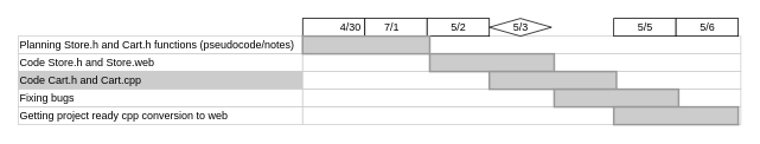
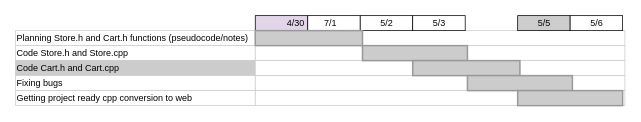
- <mxCell id="8" value="&lt;div align=&quot;right&quot;&gt;4/30&lt;span style=&quot;white-space: pre;&quot;&gt;&#09;&lt;/span&gt;&lt;/div&gt;" style="strokeWidth=1;fontStyle=0;html=1;align=right;" parent="1" vertex="1"><mxGeometry x="340" y="20" width="70" height="20" as="geometry" /></mxCell>
+ <mxCell id="8" value="&lt;div align=&quot;right&quot;&gt;4/30&lt;span style=&quot;white-space: pre;&quot;&gt;&#09;&lt;/span&gt;&lt;/div&gt;" style="strokeWidth=1;fontStyle=0;html=1;align=right;fillColor=#e1d5e7;" parent="1" vertex="1"><mxGeometry x="340" y="20" width="70" height="20" as="geometry" /></mxCell>
- <mxCell id="11" value="5/3" style="rhombus;strokeWidth=1;fontStyle=0;html=1;" parent="1" vertex="1"><mxGeometry x="550" y="20" width="70" height="20" as="geometry" /></mxCell>
+ <mxCell id="11" value="5/3" style="strokeWidth=1;fontStyle=0;html=1;" parent="1" vertex="1"><mxGeometry x="550" y="20" width="70" height="20" as="geometry" /></mxCell>
- <mxCell id="12" value="5/5" style="strokeWidth=1;fontStyle=0;html=1;" parent="1" vertex="1"><mxGeometry x="690" y="20" width="70" height="20" as="geometry" /></mxCell>
+ <mxCell id="12" value="5/5" style="strokeWidth=1;fontStyle=0;html=1;fillColor=#cccccc;" parent="1" vertex="1"><mxGeometry x="690" y="20" width="70" height="20" as="geometry" /></mxCell>
- <mxCell id="3" value="&lt;div&gt;Code Store.h and Store.web&lt;/div&gt;" style="align=left;strokeColor=#CCCCCC;html=1;" parent="1" vertex="1"><mxGeometry x="20" y="60" width="320" height="20" as="geometry" /></mxCell>
+ <mxCell id="3" value="&lt;div&gt;Code Store.h and Store.cpp&lt;/div&gt;" style="align=left;strokeColor=#CCCCCC;html=1;" parent="1" vertex="1"><mxGeometry x="20" y="60" width="320" height="20" as="geometry" /></mxCell>
